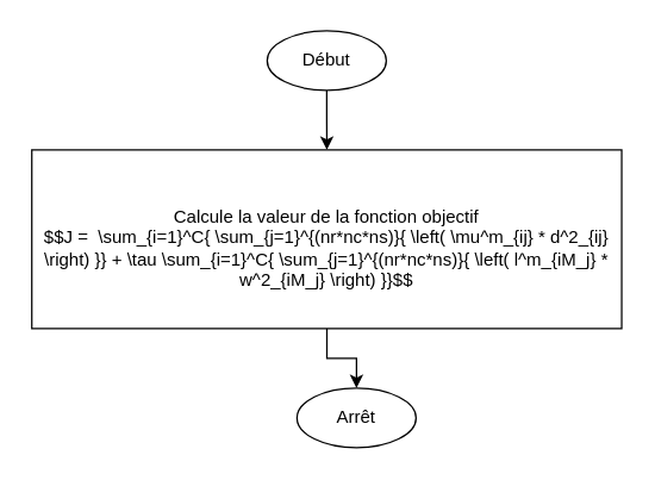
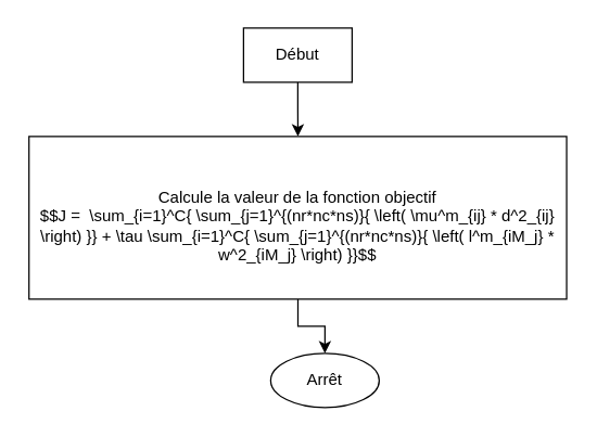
- <mxCell id="3" value="Début" style="ellipse;whiteSpace=wrap;html=1;" parent="1" vertex="1"><mxGeometry x="179" y="20" width="80" height="40" as="geometry" /></mxCell>
+ <mxCell id="3" value="Début" style="whiteSpace=wrap;html=1;rounded=0;" parent="1" vertex="1"><mxGeometry x="179" y="20" width="80" height="40" as="geometry" /></mxCell>
